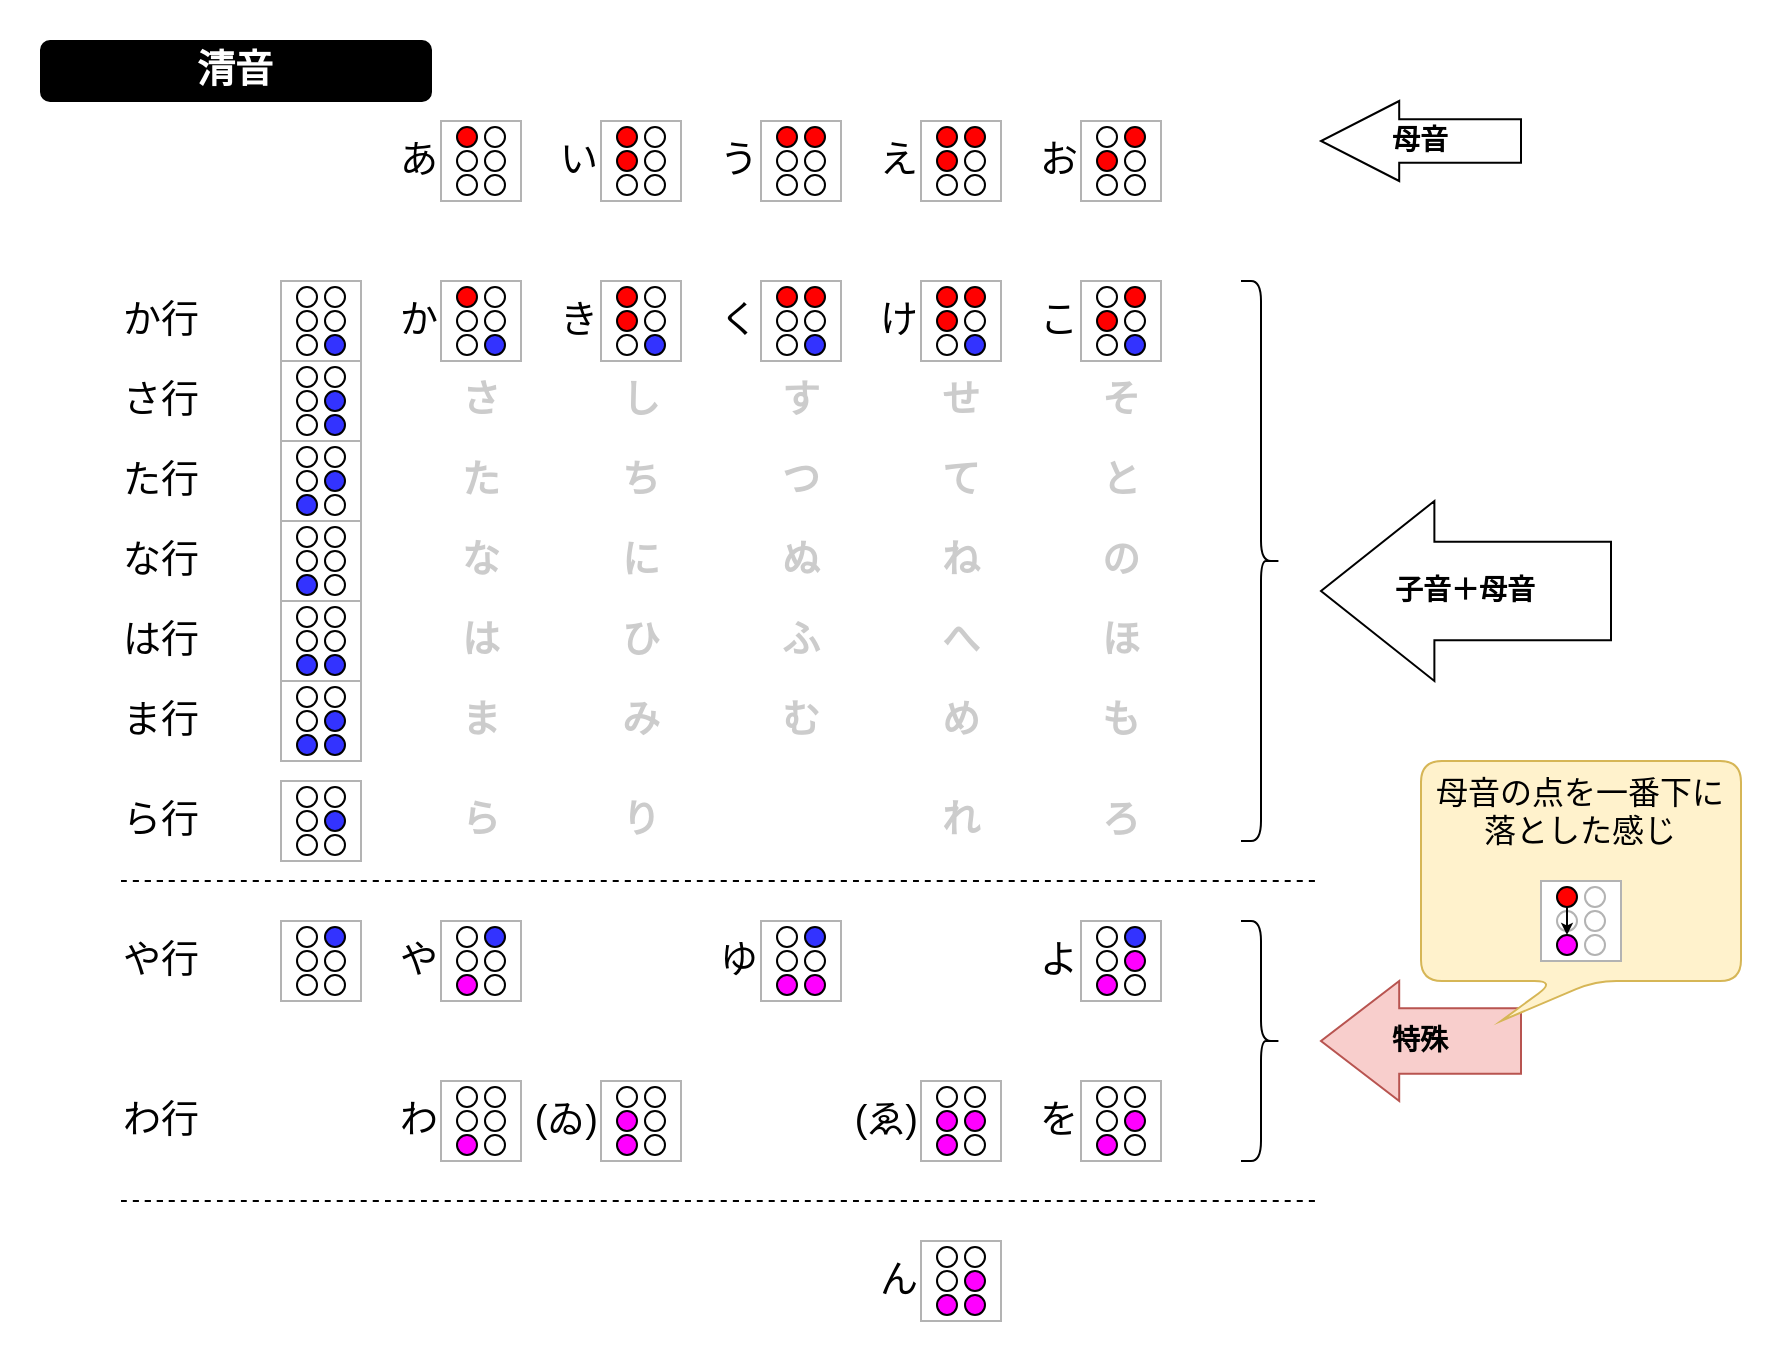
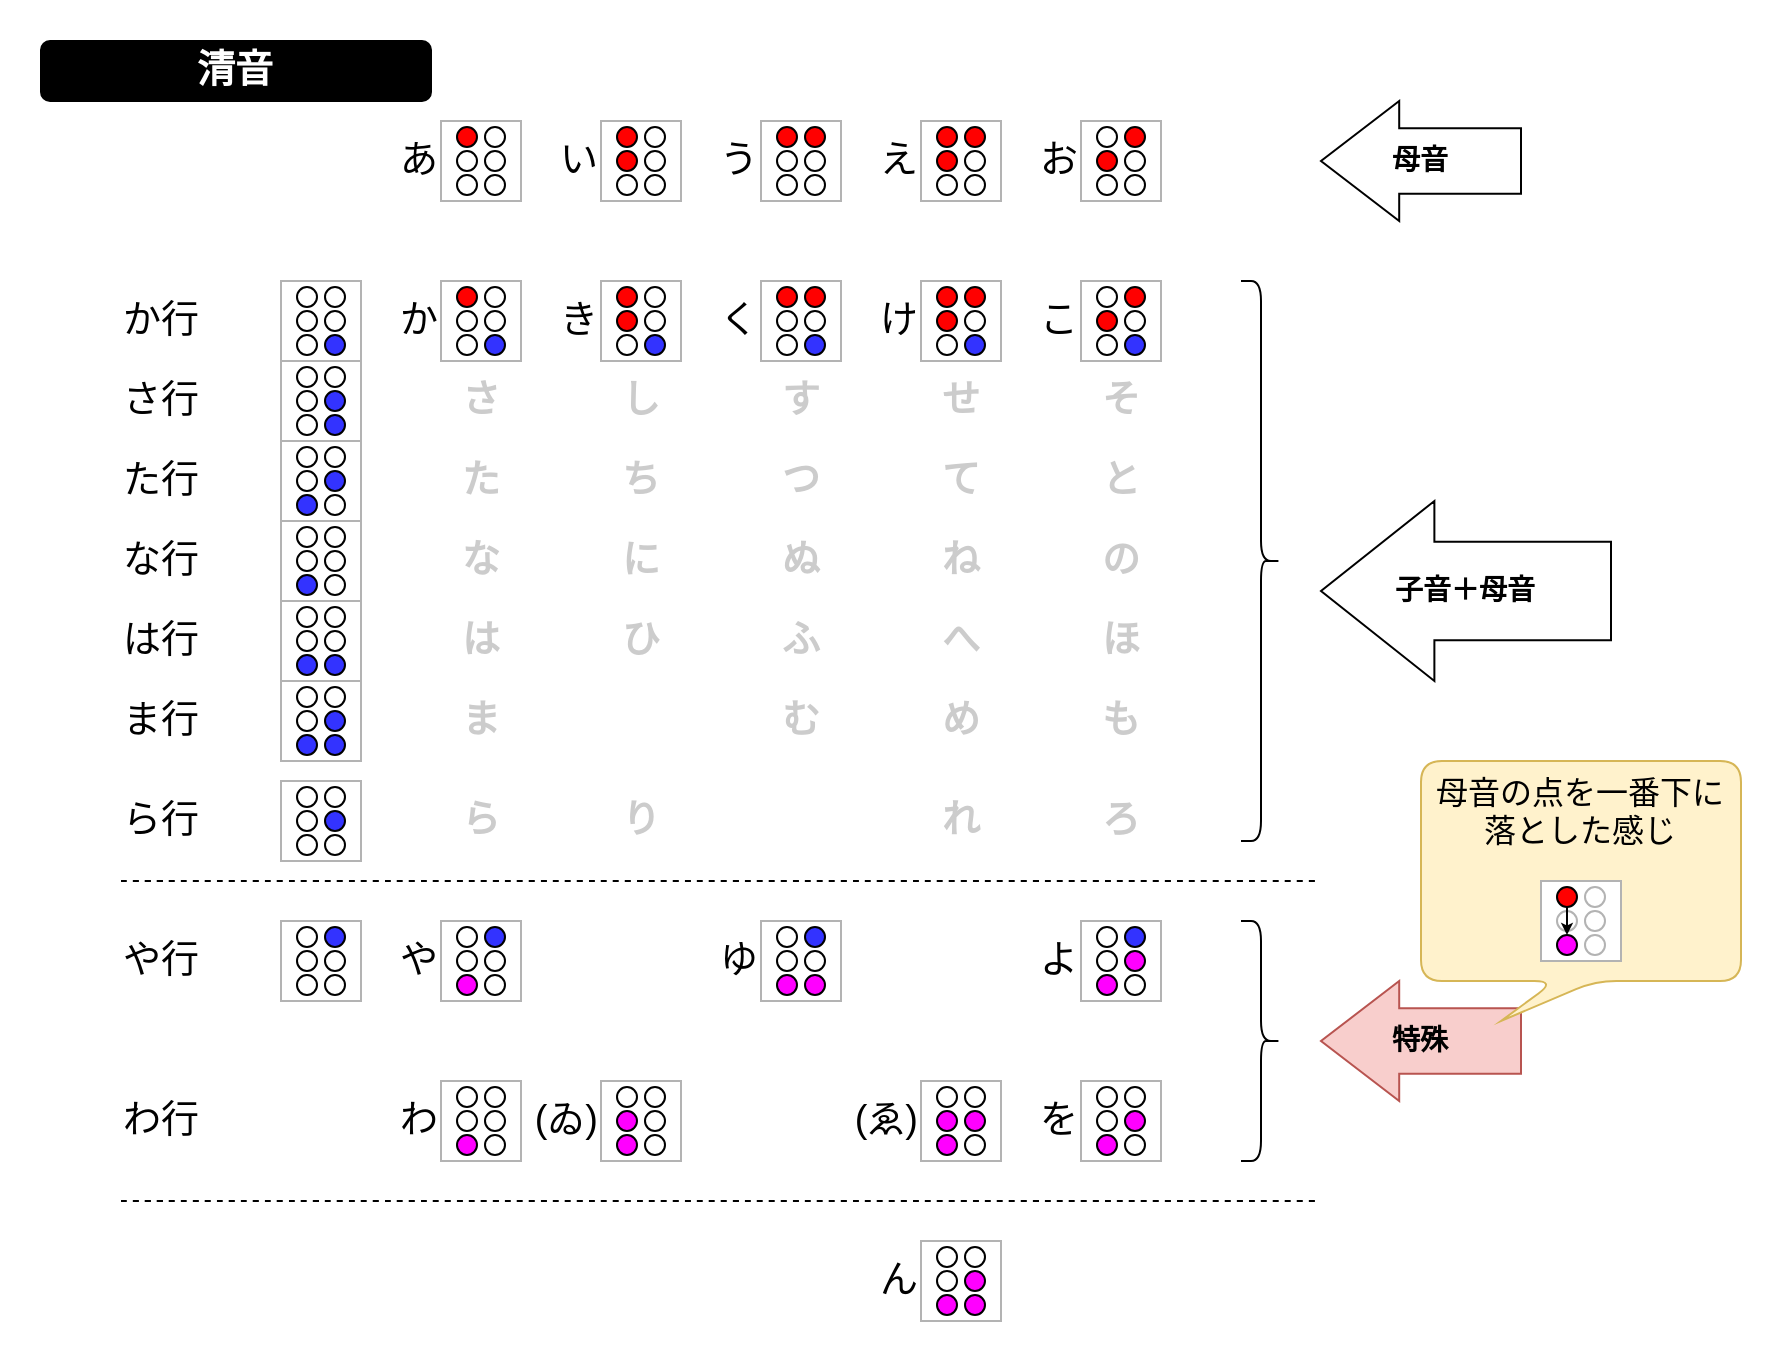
- <mxCell id="293" value="母音" style="shape=singleArrow;direction=west;whiteSpace=wrap;html=1;arrowWidth=0.546;arrowSize=0.391;align=center;fontStyle=1;fontSize=14;" parent="1" vertex="1"><mxGeometry x="660" y="50" width="100" height="40" as="geometry" /></mxCell>
+ <mxCell id="293" value="母音" style="shape=singleArrow;direction=west;whiteSpace=wrap;html=1;arrowWidth=0.546;arrowSize=0.391;align=center;fontStyle=1;fontSize=14;" parent="1" vertex="1"><mxGeometry x="660" y="50" width="100" height="60" as="geometry" /></mxCell>
- <mxCell id="198" value="み" style="text;html=1;align=center;verticalAlign=middle;resizable=0;points=[];autosize=1;strokeColor=none;fillColor=none;fontSize=19;fontColor=#CCCCCC;fontStyle=1" parent="1" vertex="1"><mxGeometry x="300" y="340" width="40" height="40" as="geometry" /></mxCell>
